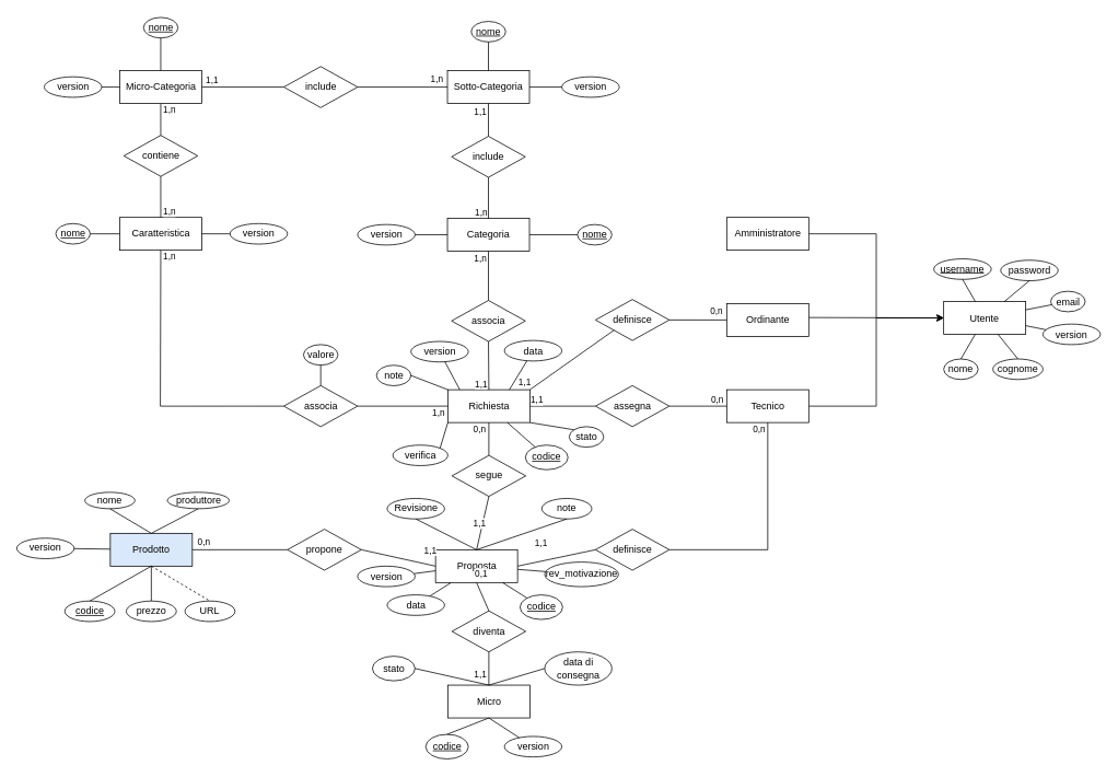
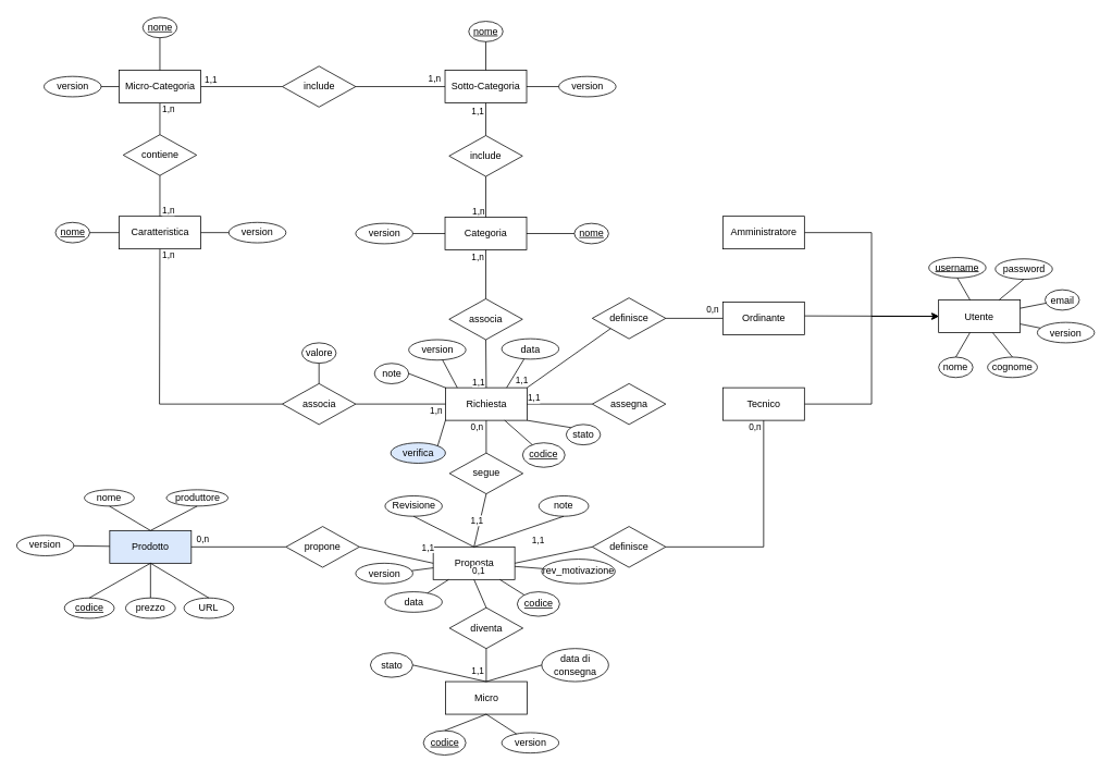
- <mxCell id="18" value="" style="endArrow=none;html=1;rounded=0;entryX=1;entryY=0.5;entryDx=0;entryDy=0;exitX=0;exitY=0.5;exitDx=0;exitDy=0;" parent="1" source="4" target="11" edge="1"><mxGeometry width="50" height="50" relative="1" as="geometry"><mxPoint x="665.5" y="654" as="sourcePoint" /><mxPoint x="715.5" y="604" as="targetPoint" /></mxGeometry></mxCell>
- <mxCell id="19" value="0,n" style="edgeLabel;html=1;align=center;verticalAlign=middle;resizable=0;points=[];" parent="18" vertex="1" connectable="0"><mxGeometry x="-0.411" y="-2" relative="1" as="geometry"><mxPoint x="9" y="-7" as="offset" /></mxGeometry></mxCell>
- <mxCell id="54" value="verifica" style="ellipse;whiteSpace=wrap;html=1;align=center;" parent="1" vertex="1"><mxGeometry x="478.5" y="541.49" width="67" height="25" as="geometry" /></mxCell>
+ <mxCell id="54" value="verifica" style="ellipse;whiteSpace=wrap;html=1;align=center;fillColor=#dae8fc;" parent="1" vertex="1"><mxGeometry x="478.5" y="541.49" width="67" height="25" as="geometry" /></mxCell>
- <mxCell id="81" value="" style="endArrow=none;html=1;rounded=0;exitX=0.5;exitY=1;exitDx=0;exitDy=0;entryX=0.5;entryY=0;entryDx=0;entryDy=0;dashed=1;" parent="1" source="72" target="77" edge="1"><mxGeometry width="50" height="50" relative="1" as="geometry"><mxPoint x="-56" y="564" as="sourcePoint" /><mxPoint x="-97" y="594" as="targetPoint" /></mxGeometry></mxCell>
+ <mxCell id="81" value="" style="endArrow=none;html=1;rounded=0;exitX=0.5;exitY=1;exitDx=0;exitDy=0;entryX=0.5;entryY=0;entryDx=0;entryDy=0;" parent="1" source="72" target="77" edge="1"><mxGeometry width="50" height="50" relative="1" as="geometry"><mxPoint x="-56" y="564" as="sourcePoint" /><mxPoint x="-97" y="594" as="targetPoint" /></mxGeometry></mxCell>
